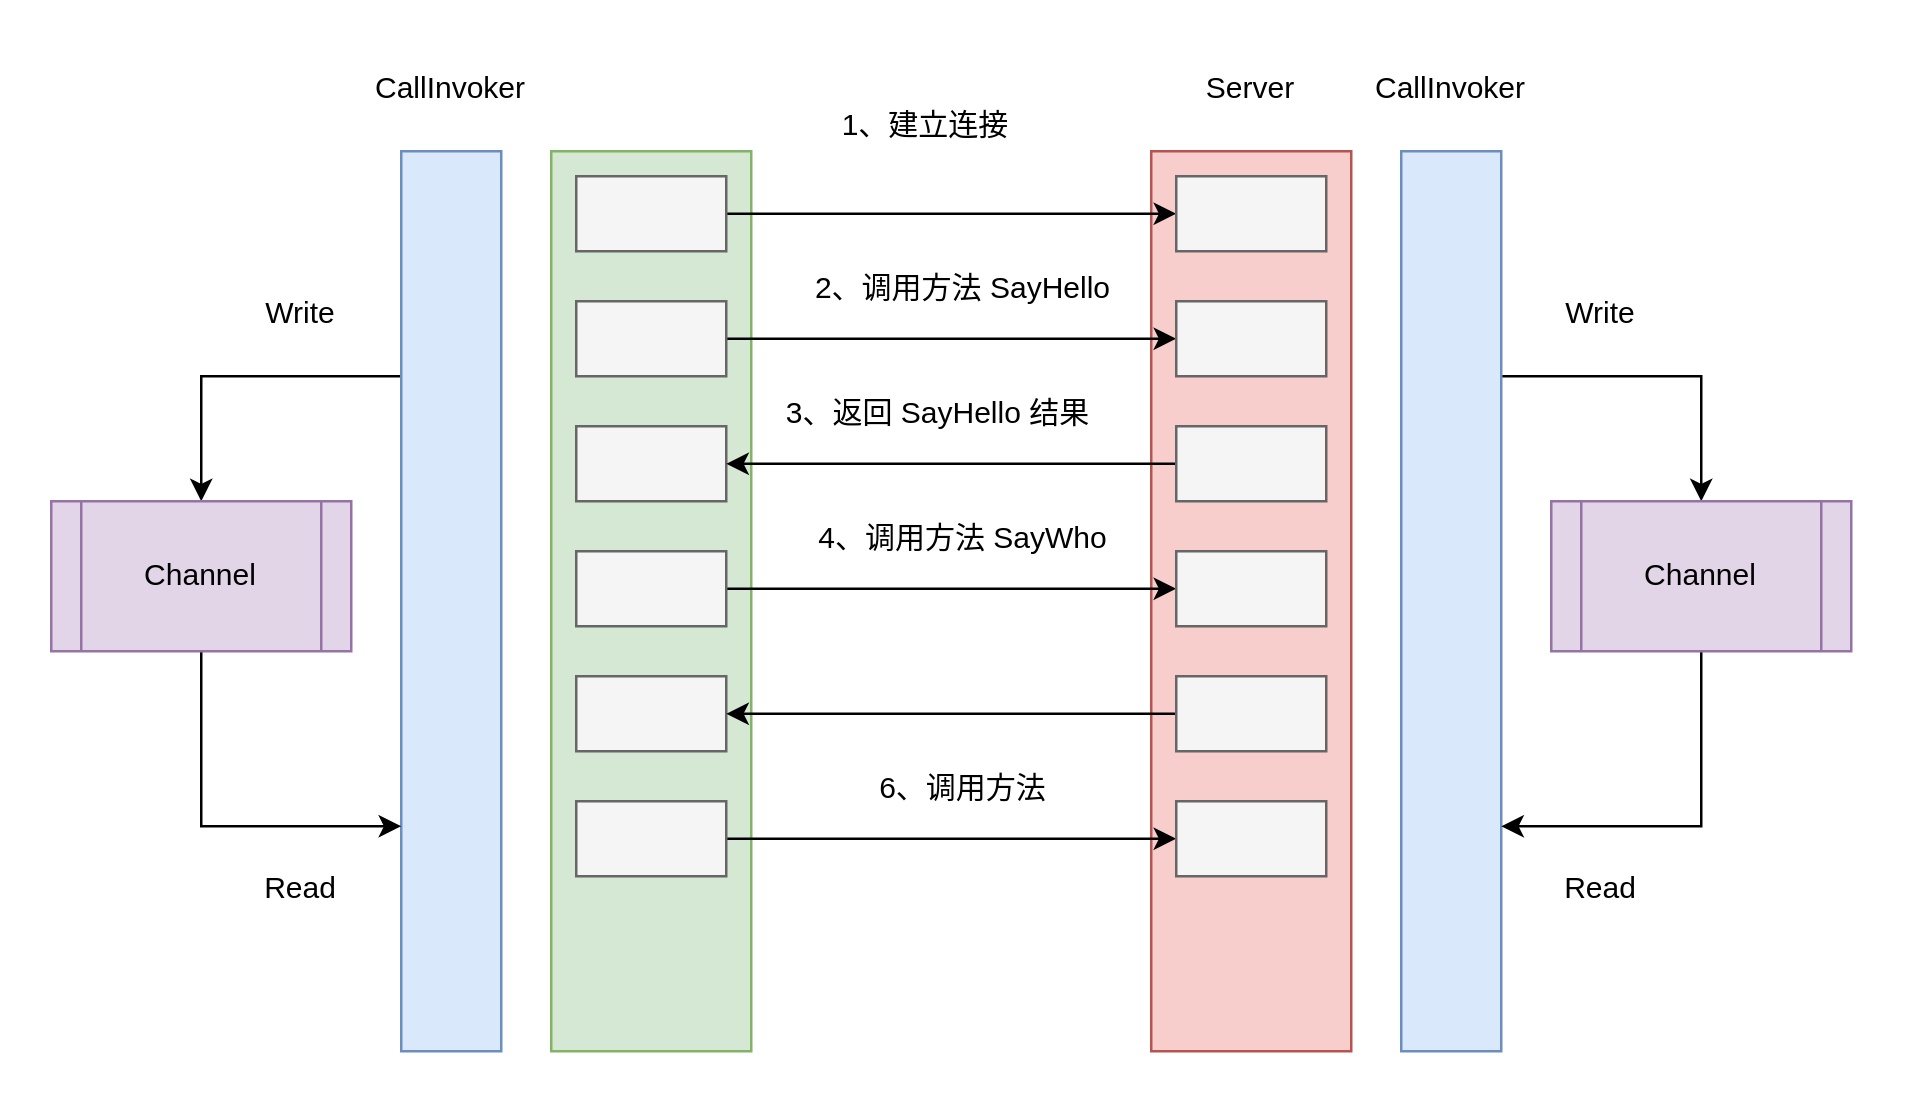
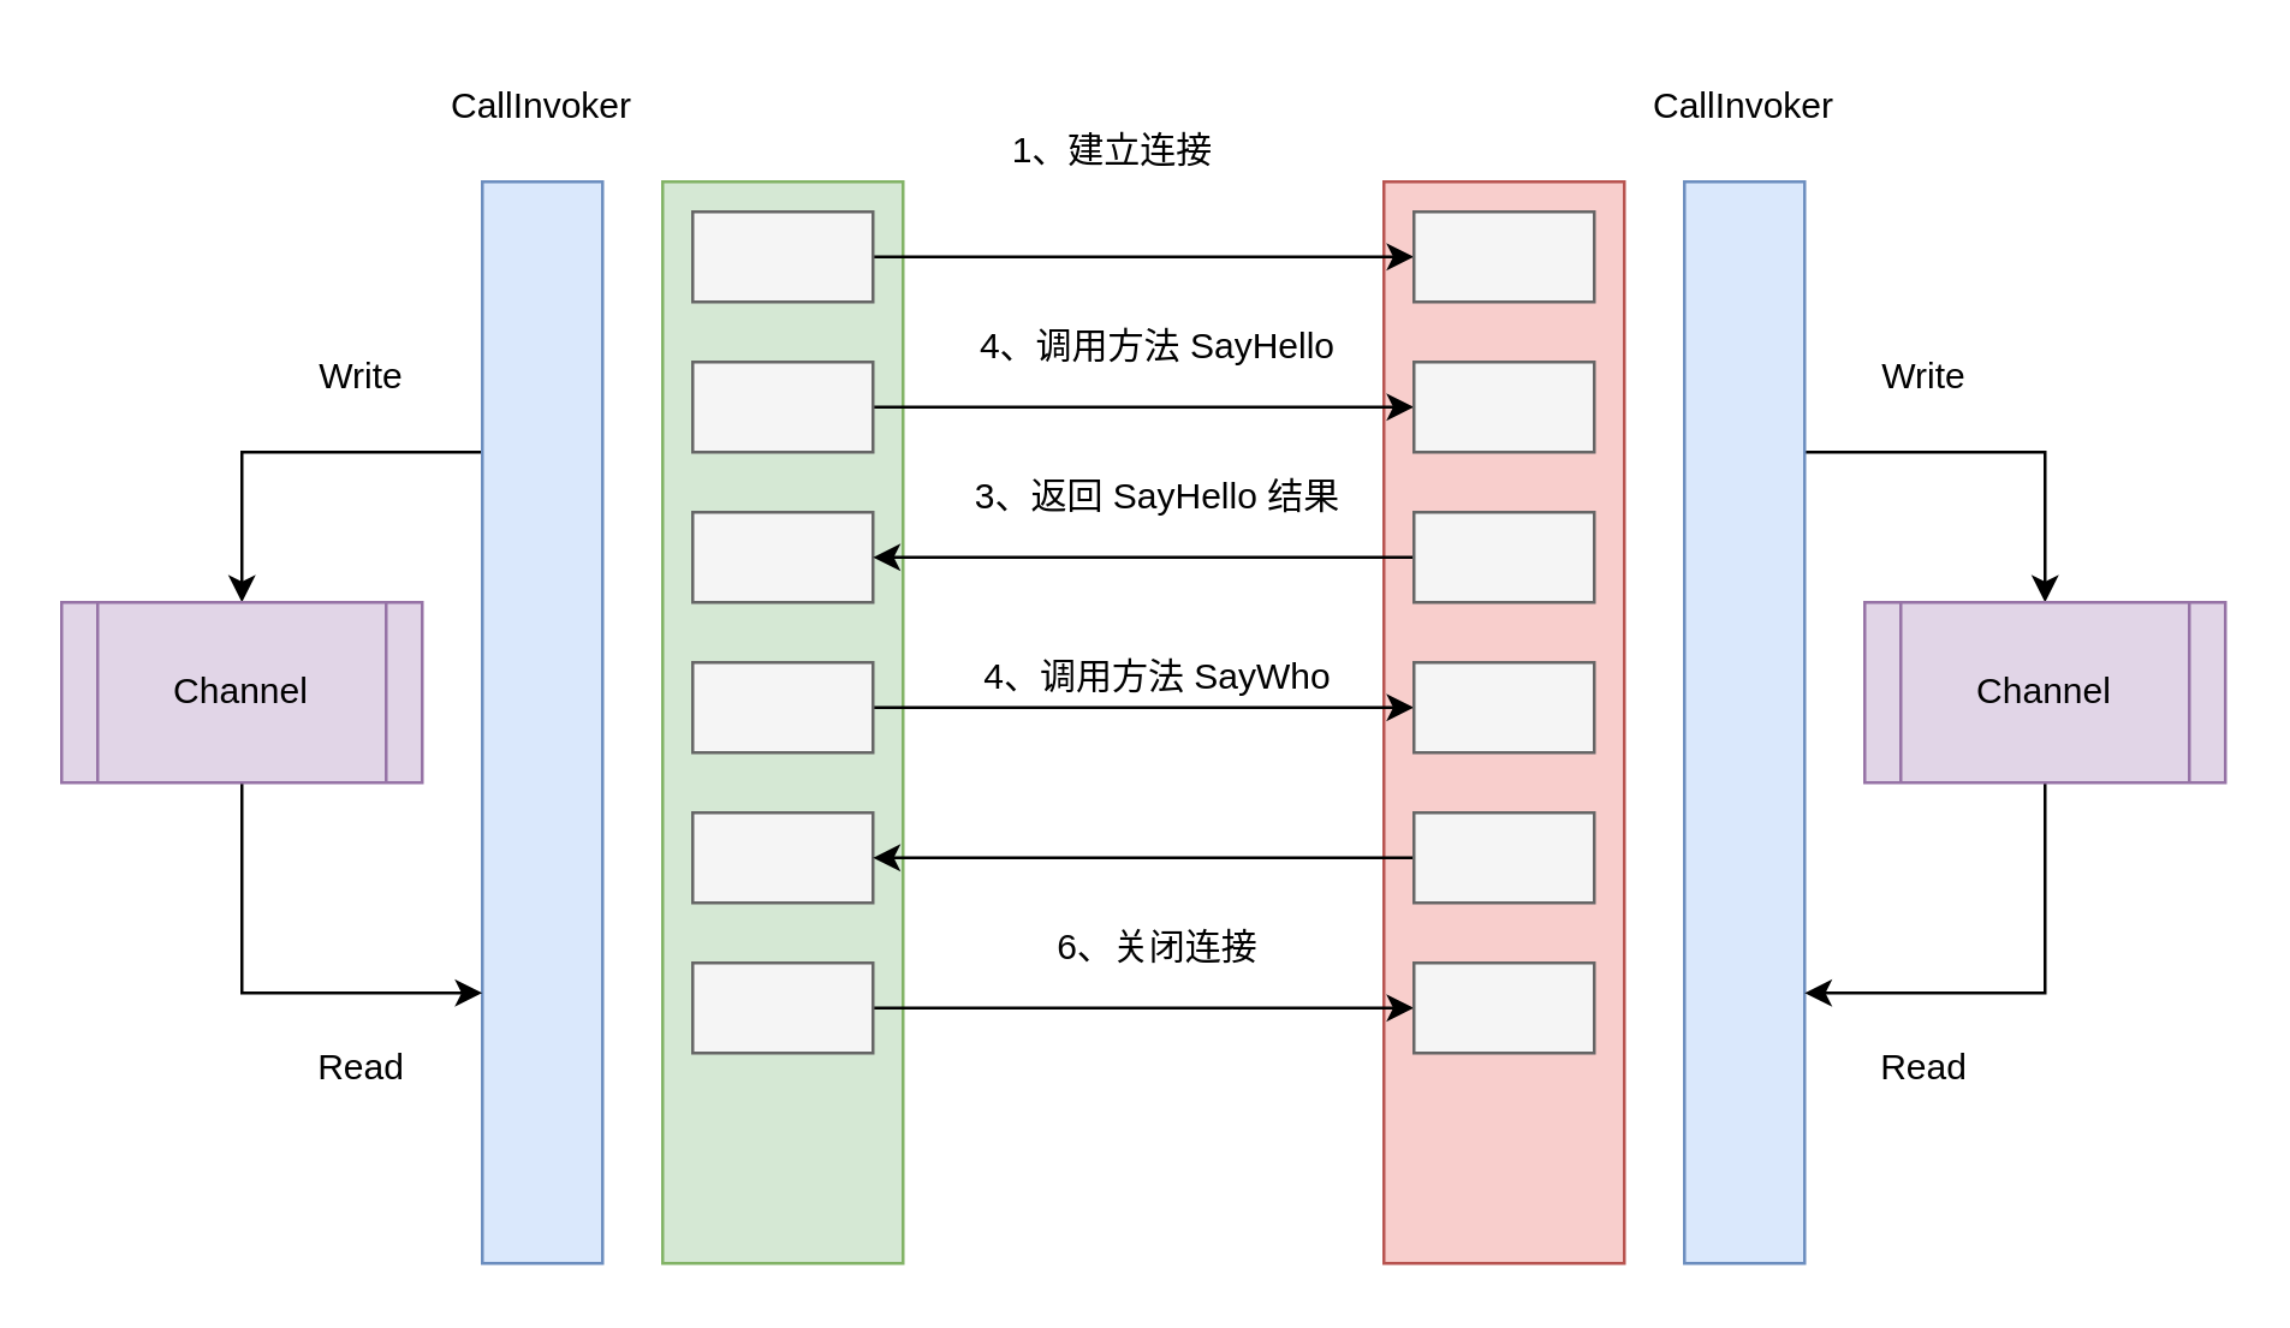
- <mxCell id="37" value="Server" style="text;html=1;strokeColor=none;fillColor=none;align=center;verticalAlign=middle;whiteSpace=wrap;rounded=0;" vertex="1" parent="1"><mxGeometry x="470" y="20" width="60" height="30" as="geometry" /></mxCell>
- <mxCell id="11" value="2、调用方法 SayHello" style="text;html=1;strokeColor=none;fillColor=none;align=center;verticalAlign=middle;whiteSpace=wrap;rounded=0;" vertex="1" parent="1"><mxGeometry x="320" y="100" width="130" height="30" as="geometry" /></mxCell>
+ <mxCell id="11" value="4、调用方法 SayHello" style="text;html=1;strokeColor=none;fillColor=none;align=center;verticalAlign=middle;whiteSpace=wrap;rounded=0;" vertex="1" parent="1"><mxGeometry x="320" y="100" width="130" height="30" as="geometry" /></mxCell>
- <mxCell id="15" value="3、返回 SayHello&amp;nbsp;结果" style="text;html=1;strokeColor=none;fillColor=none;align=center;verticalAlign=middle;whiteSpace=wrap;rounded=0;" vertex="1" parent="1"><mxGeometry x="310" y="150" width="130" height="30" as="geometry" /></mxCell>
+ <mxCell id="15" value="3、返回 SayHello&amp;nbsp;结果" style="text;html=1;strokeColor=none;fillColor=none;align=center;verticalAlign=middle;whiteSpace=wrap;rounded=0;" vertex="1" parent="1"><mxGeometry x="320" y="150" width="130" height="30" as="geometry" /></mxCell>
- <mxCell id="22" value="4、调用方法 SayWho" style="text;html=1;strokeColor=none;fillColor=none;align=center;verticalAlign=middle;whiteSpace=wrap;rounded=0;" vertex="1" parent="1"><mxGeometry x="320" y="200" width="130" height="30" as="geometry" /></mxCell>
+ <mxCell id="22" value="4、调用方法 SayWho" style="text;html=1;strokeColor=none;fillColor=none;align=center;verticalAlign=middle;whiteSpace=wrap;rounded=0;" vertex="1" parent="1"><mxGeometry x="320" y="210" width="130" height="30" as="geometry" /></mxCell>
- <mxCell id="34" value="6、调用方法" style="text;html=1;strokeColor=none;fillColor=none;align=center;verticalAlign=middle;whiteSpace=wrap;rounded=0;" vertex="1" parent="1"><mxGeometry x="320" y="300" width="130" height="30" as="geometry" /></mxCell>
+ <mxCell id="34" value="6、关闭连接" style="text;html=1;strokeColor=none;fillColor=none;align=center;verticalAlign=middle;whiteSpace=wrap;rounded=0;" vertex="1" parent="1"><mxGeometry x="320" y="300" width="130" height="30" as="geometry" /></mxCell>
